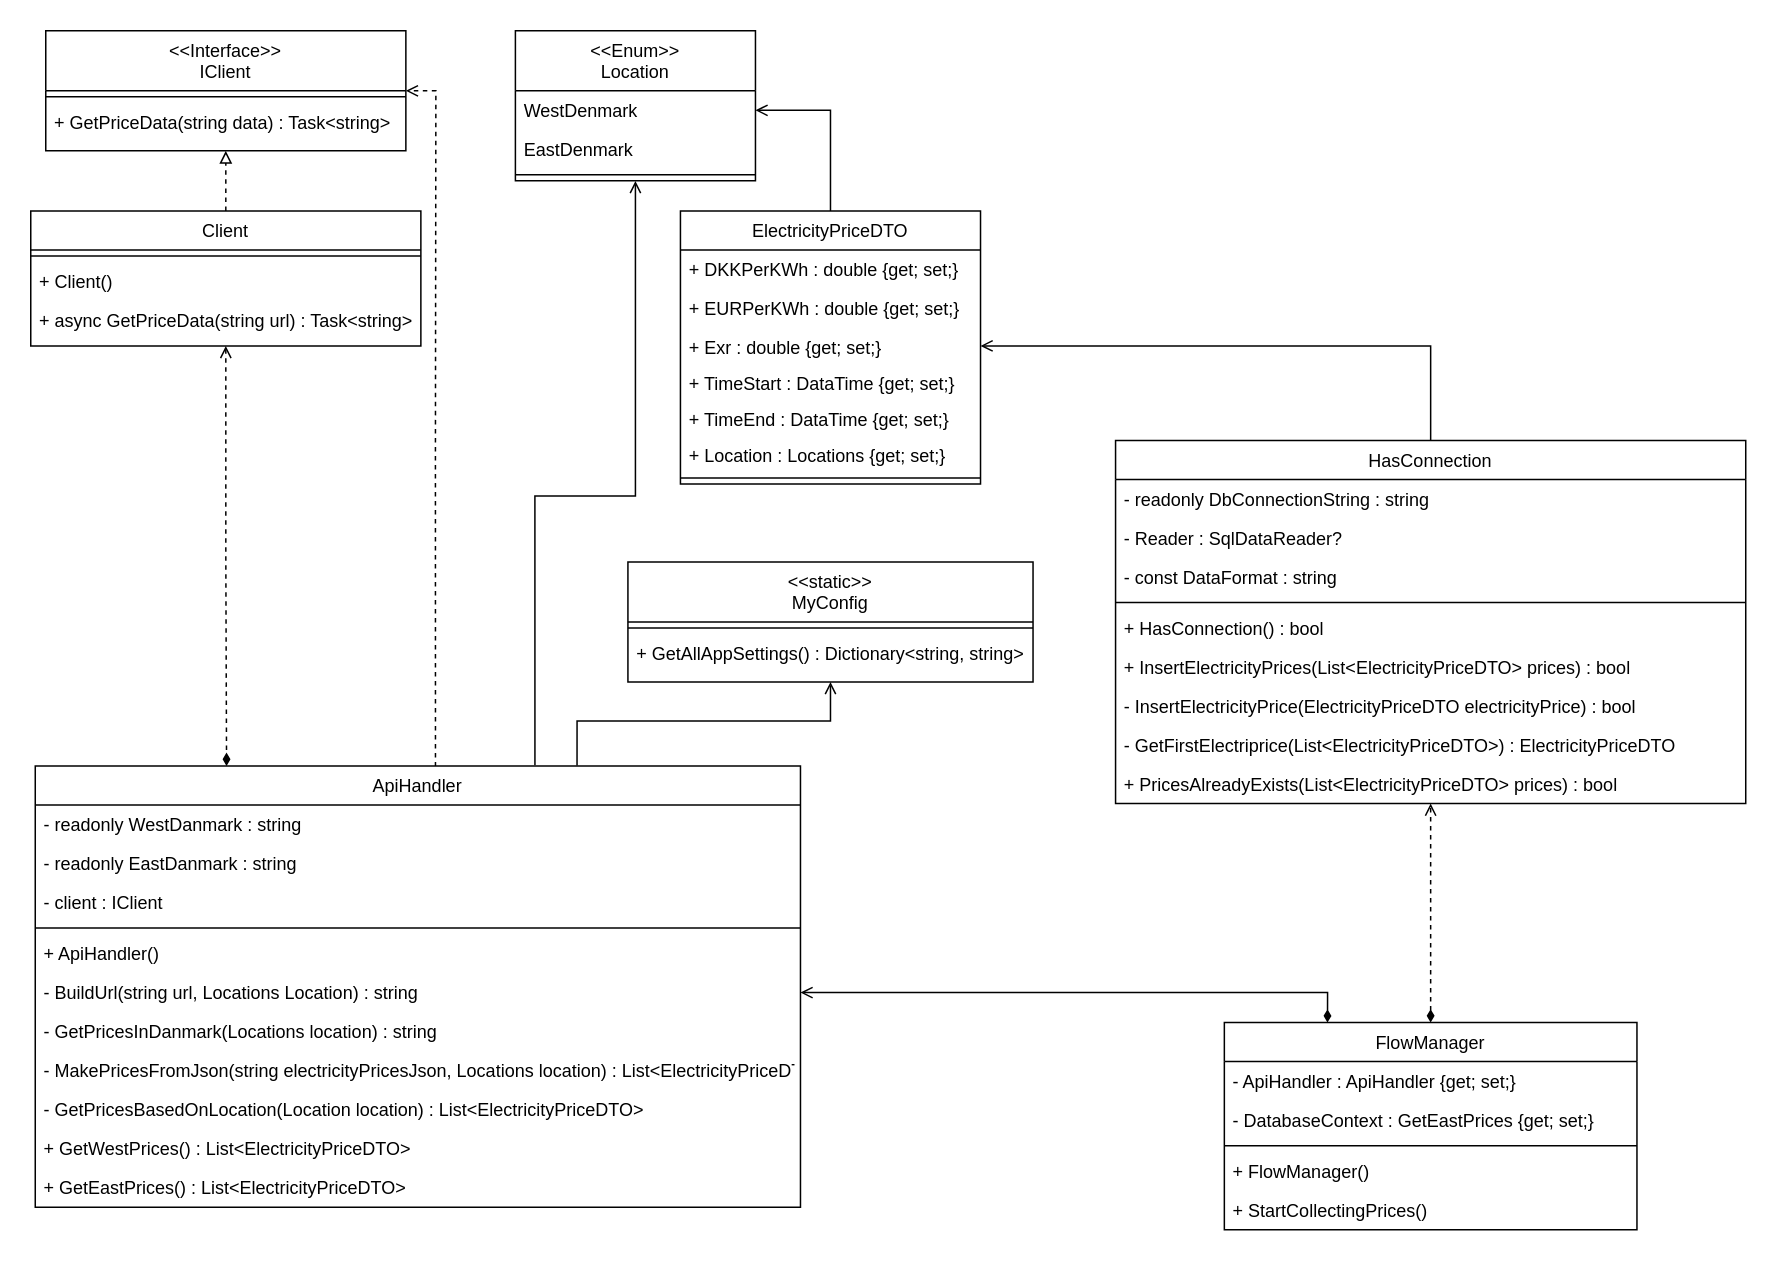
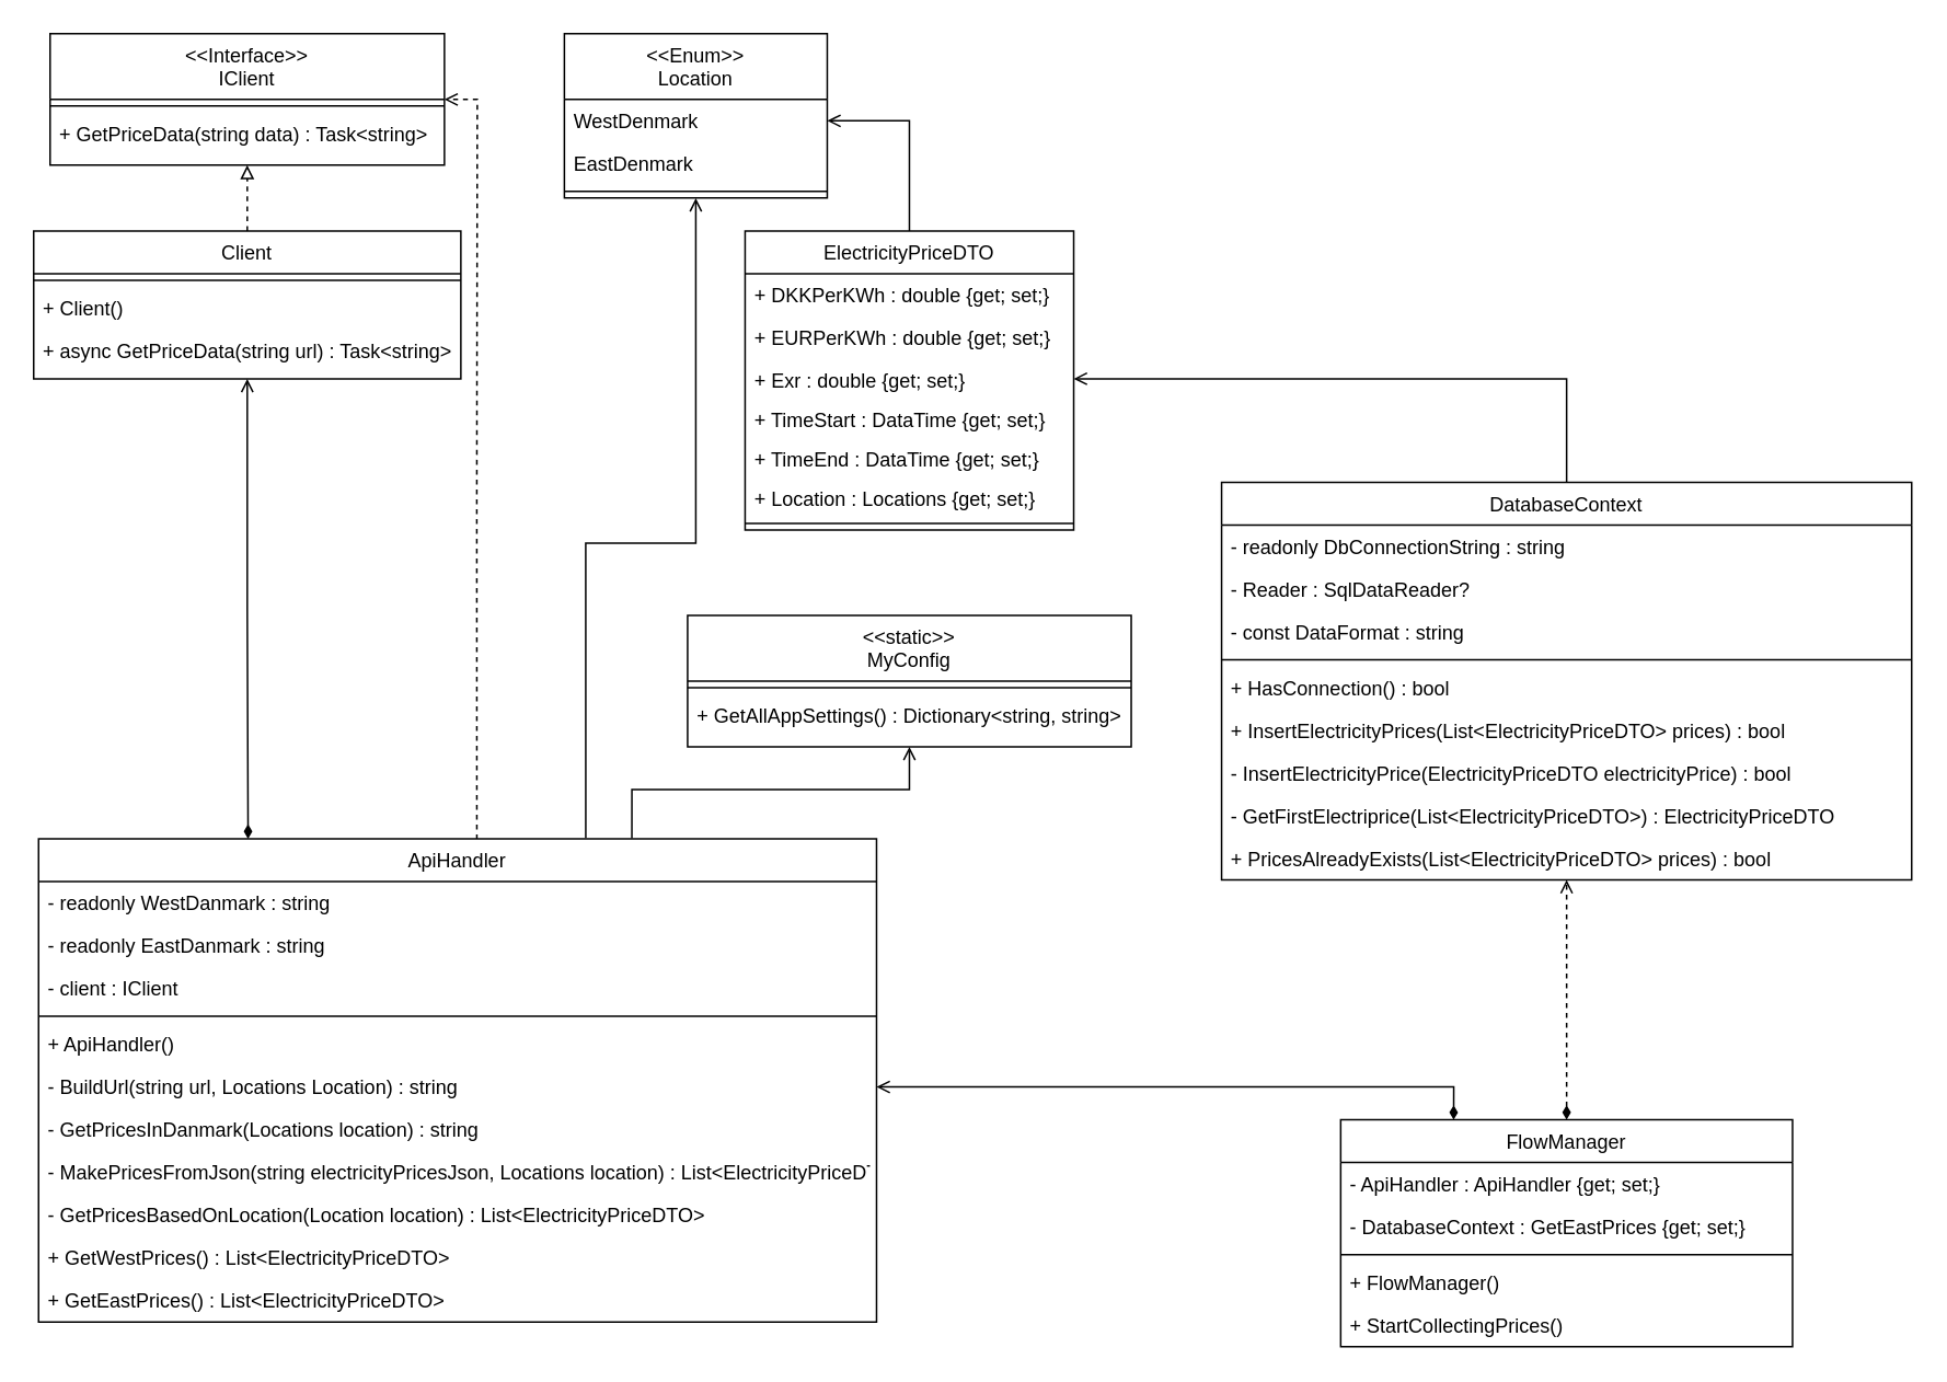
- <mxCell id="26" value="HasConnection" style="swimlane;fontStyle=0;align=center;verticalAlign=top;childLayout=stackLayout;horizontal=1;startSize=26;horizontalStack=0;resizeParent=1;resizeLast=0;collapsible=1;marginBottom=0;rounded=0;shadow=0;strokeWidth=1;" parent="1" vertex="1"><mxGeometry x="743" y="293" width="420" height="242" as="geometry"><mxRectangle x="230" y="140" width="160" height="26" as="alternateBounds" /></mxGeometry></mxCell>
+ <mxCell id="26" value="DatabaseContext" style="swimlane;fontStyle=0;align=center;verticalAlign=top;childLayout=stackLayout;horizontal=1;startSize=26;horizontalStack=0;resizeParent=1;resizeLast=0;collapsible=1;marginBottom=0;rounded=0;shadow=0;strokeWidth=1;" parent="1" vertex="1"><mxGeometry x="743" y="293" width="420" height="242" as="geometry"><mxRectangle x="230" y="140" width="160" height="26" as="alternateBounds" /></mxGeometry></mxCell>
- <mxCell id="37" style="edgeStyle=orthogonalEdgeStyle;rounded=0;orthogonalLoop=1;jettySize=auto;html=1;endArrow=diamondThin;endFill=1;endSize=6;startArrow=open;startFill=0;entryX=0.25;entryY=0;entryDx=0;entryDy=0;dashed=1;" parent="1" source="38" target="4" edge="1"><mxGeometry relative="1" as="geometry"><mxPoint x="173" y="480" as="targetPoint" /></mxGeometry></mxCell>
+ <mxCell id="37" style="edgeStyle=orthogonalEdgeStyle;rounded=0;orthogonalLoop=1;jettySize=auto;html=1;endArrow=diamondThin;endFill=1;endSize=6;startArrow=open;startFill=0;entryX=0.25;entryY=0;entryDx=0;entryDy=0;" parent="1" source="38" target="4" edge="1"><mxGeometry relative="1" as="geometry"><mxPoint x="173" y="480" as="targetPoint" /></mxGeometry></mxCell>
